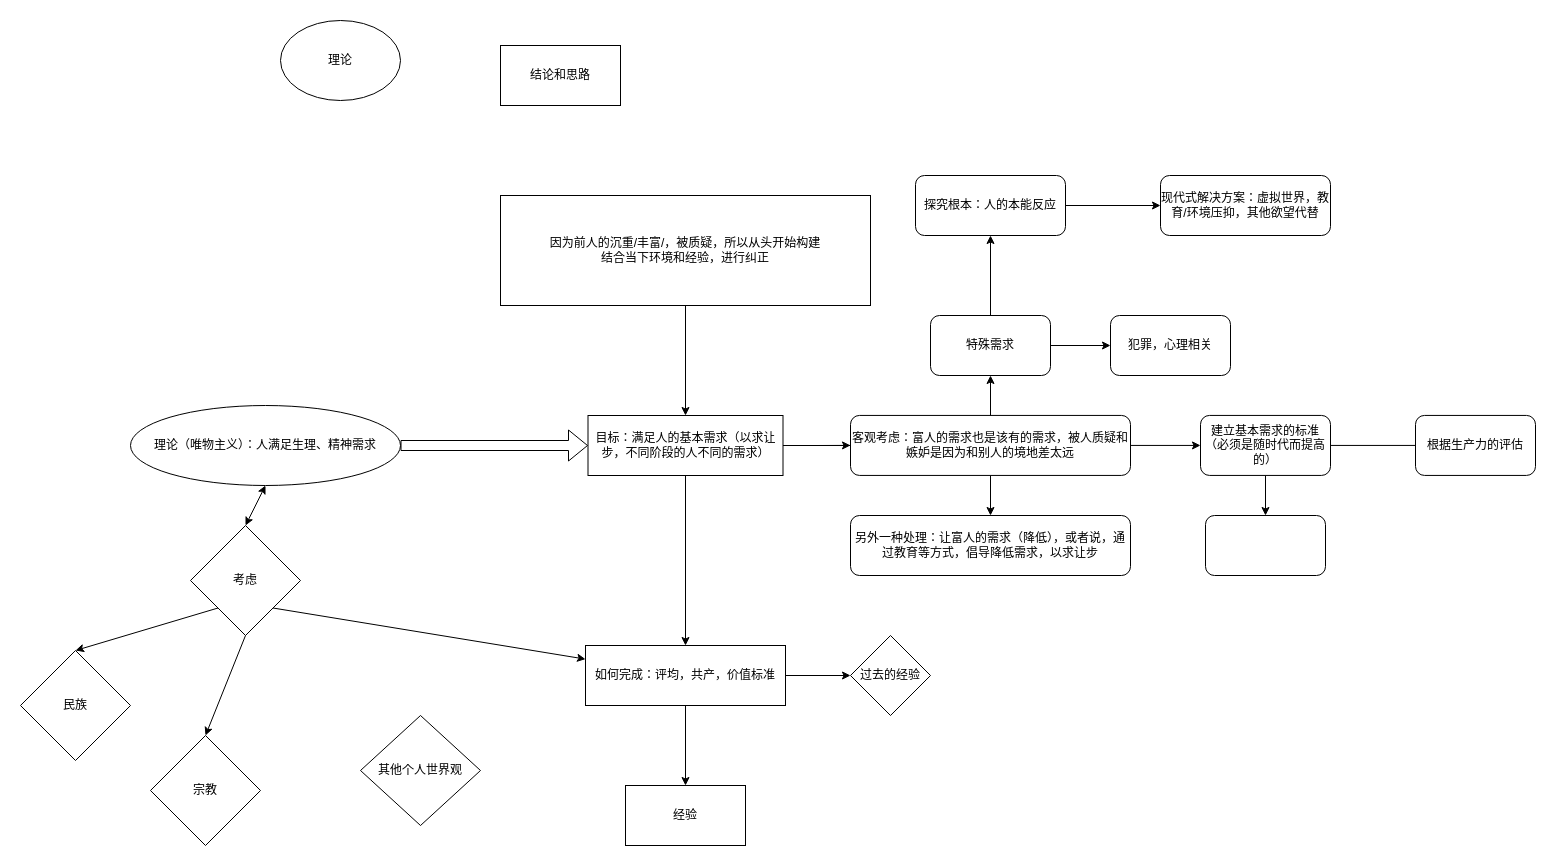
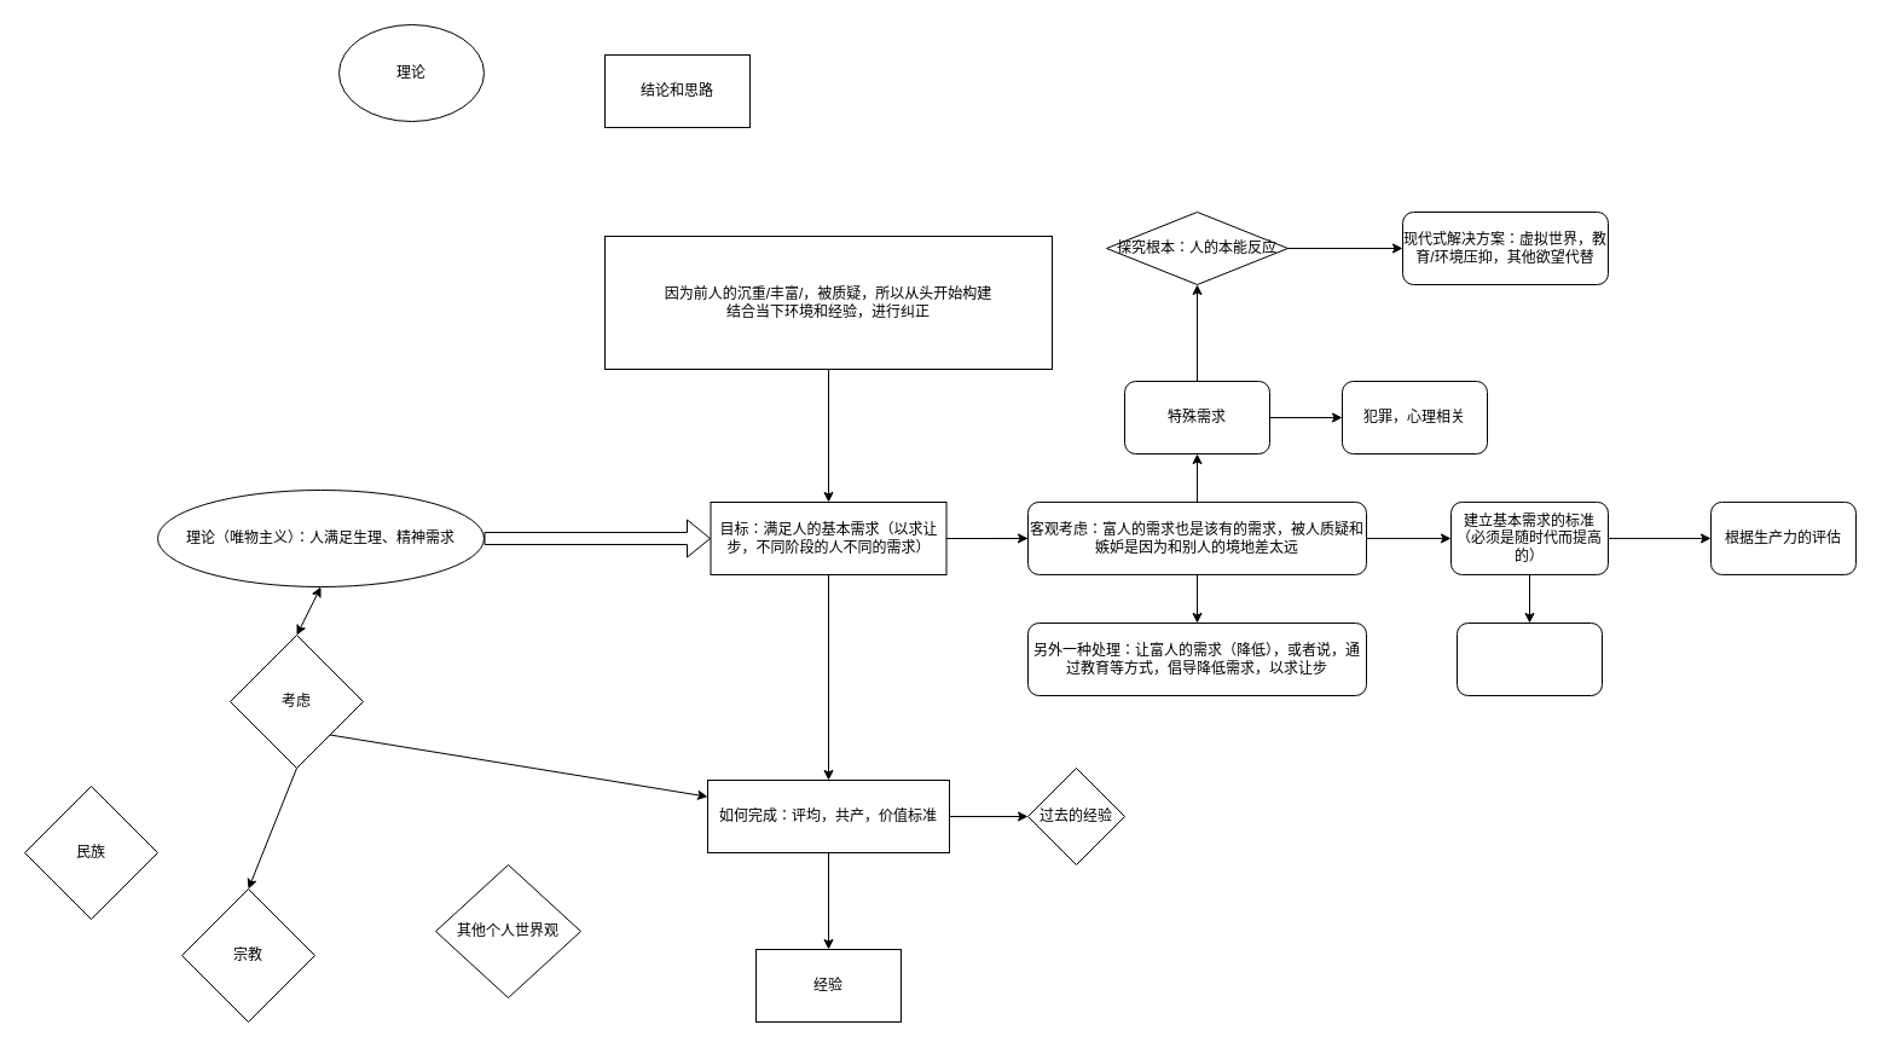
- <mxCell id="26" value="探究根本：人的本能反应" style="whiteSpace=wrap;html=1;rounded=1;" vertex="1" parent="1"><mxGeometry x="915" y="175" width="150" height="60" as="geometry" /></mxCell>
+ <mxCell id="26" value="探究根本：人的本能反应" style="rhombus;whiteSpace=wrap;html=1;" vertex="1" parent="1"><mxGeometry x="915" y="175" width="150" height="60" as="geometry" /></mxCell>
- <mxCell id="11" value="" style="edgeStyle=orthogonalEdgeStyle;rounded=0;orthogonalLoop=1;jettySize=auto;html=1;endArrow=none;" edge="1" parent="1" source="13" target="17"><mxGeometry relative="1" as="geometry" /></mxCell>
+ <mxCell id="11" value="" style="edgeStyle=orthogonalEdgeStyle;rounded=0;orthogonalLoop=1;jettySize=auto;html=1;" edge="1" parent="1" source="13" target="17"><mxGeometry relative="1" as="geometry" /></mxCell>
- <mxCell id="33" value="" style="endArrow=classic;html=1;rounded=0;exitX=0;exitY=1;exitDx=0;exitDy=0;entryX=0.5;entryY=0;entryDx=0;entryDy=0;" edge="1" parent="1" source="32" target="36"><mxGeometry width="50" height="50" relative="1" as="geometry"><mxPoint x="120" y="695" as="sourcePoint" /><mxPoint x="150.08" y="673.16" as="targetPoint" /></mxGeometry></mxCell>
